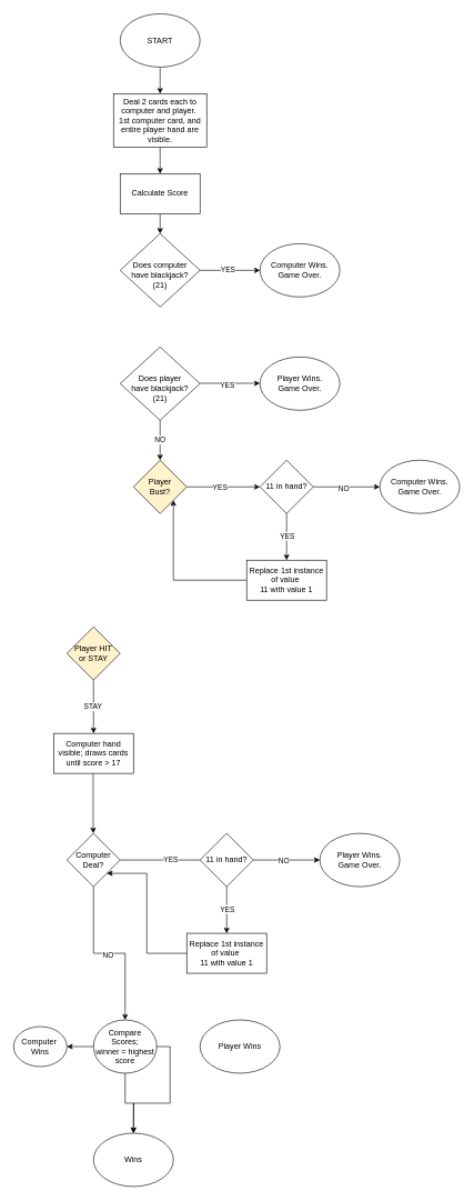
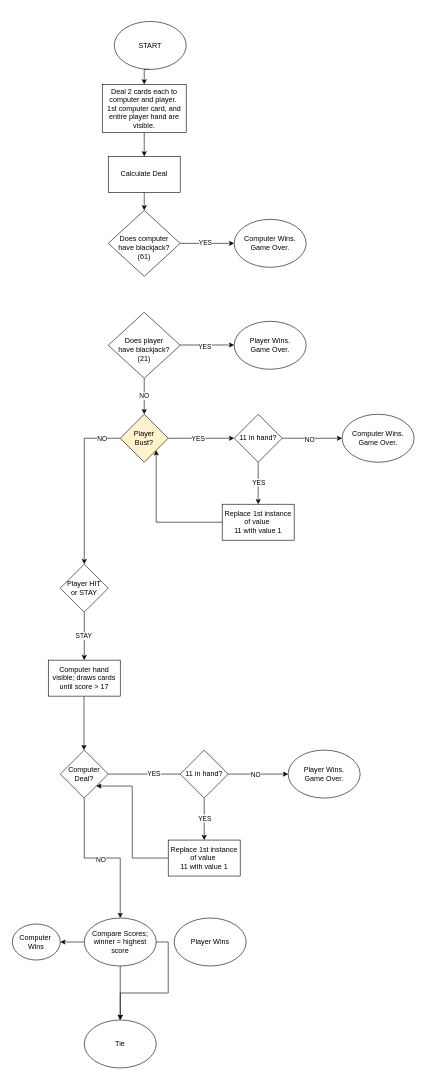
- <mxCell id="3" value="START" style="ellipse;whiteSpace=wrap;html=1;" parent="1" vertex="1"><mxGeometry x="180" y="20" width="120" height="80" as="geometry" /></mxCell>
+ <mxCell id="3" value="START" style="ellipse;whiteSpace=wrap;html=1;" parent="1" vertex="1"><mxGeometry x="190" y="35" width="120" height="80" as="geometry" /></mxCell>
- <mxCell id="7" value="Calculate Score" style="rounded=0;whiteSpace=wrap;html=1;" parent="1" vertex="1"><mxGeometry x="180" y="260" width="120" height="60" as="geometry" /></mxCell>
+ <mxCell id="7" value="Calculate Deal" style="rounded=0;whiteSpace=wrap;html=1;" parent="1" vertex="1"><mxGeometry x="180" y="260" width="120" height="60" as="geometry" /></mxCell>
- <mxCell id="10" value="&lt;div&gt;&lt;span style=&quot;background-color: initial;&quot;&gt;&lt;br&gt;&lt;/span&gt;&lt;/div&gt;&lt;div&gt;&lt;span style=&quot;background-color: initial;&quot;&gt;Does computer&lt;/span&gt;&lt;/div&gt;&lt;div&gt;&lt;span style=&quot;background-color: initial;&quot;&gt;have blackjack?&lt;/span&gt;&lt;/div&gt;&lt;div&gt;(21)&lt;/div&gt;" style="rhombus;whiteSpace=wrap;html=1;" parent="1" vertex="1"><mxGeometry x="180" y="350" width="120" height="110" as="geometry" /></mxCell>
+ <mxCell id="10" value="&lt;div&gt;&lt;span style=&quot;background-color: initial;&quot;&gt;&lt;br&gt;&lt;/span&gt;&lt;/div&gt;&lt;div&gt;&lt;span style=&quot;background-color: initial;&quot;&gt;Does computer&lt;/span&gt;&lt;/div&gt;&lt;div&gt;&lt;span style=&quot;background-color: initial;&quot;&gt;have blackjack?&lt;/span&gt;&lt;/div&gt;&lt;div&gt;(61)&lt;/div&gt;" style="rhombus;whiteSpace=wrap;html=1;" parent="1" vertex="1"><mxGeometry x="180" y="350" width="120" height="110" as="geometry" /></mxCell>
+ <mxCell id="20" style="edgeStyle=orthogonalEdgeStyle;rounded=0;orthogonalLoop=1;jettySize=auto;html=1;exitX=0;exitY=0.5;exitDx=0;exitDy=0;" parent="1" source="22" target="33" edge="1"><mxGeometry relative="1" as="geometry"><mxPoint x="150" y="940" as="targetPoint" /></mxGeometry></mxCell>
+ <mxCell id="21" value="NO" style="edgeLabel;html=1;align=center;verticalAlign=middle;resizable=0;points=[];" parent="20" vertex="1" connectable="0"><mxGeometry x="-0.803" y="2" relative="1" as="geometry"><mxPoint x="-4" y="-2" as="offset" /></mxGeometry></mxCell>
- <mxCell id="33" value="Player HIT&lt;div&gt;or STAY&lt;/div&gt;" style="rhombus;whiteSpace=wrap;html=1;fillColor=#fff2cc;" parent="1" vertex="1"><mxGeometry x="100" y="940" width="80" height="80" as="geometry" /></mxCell>
+ <mxCell id="33" value="Player HIT&lt;div&gt;or STAY&lt;/div&gt;" style="rhombus;whiteSpace=wrap;html=1;" parent="1" vertex="1"><mxGeometry x="100" y="940" width="80" height="80" as="geometry" /></mxCell>
- <mxCell id="52" value="Compare Scores;&lt;div&gt;winner = highest score&lt;/div&gt;" style="ellipse;whiteSpace=wrap;html=1;" parent="1" vertex="1"><mxGeometry x="140" y="1530" width="95" height="80" as="geometry" /></mxCell>
+ <mxCell id="52" value="Compare Scores;&lt;div&gt;winner = highest score&lt;/div&gt;" style="ellipse;whiteSpace=wrap;html=1;" parent="1" vertex="1"><mxGeometry x="140" y="1530" width="120" height="80" as="geometry" /></mxCell>
- <mxCell id="53" value="Player Wins" style="ellipse;whiteSpace=wrap;html=1;" parent="1" vertex="1"><mxGeometry x="300" y="1530" width="120" height="80" as="geometry" /></mxCell>
+ <mxCell id="53" value="Player Wins" style="ellipse;whiteSpace=wrap;html=1;" parent="1" vertex="1"><mxGeometry x="290" y="1530" width="120" height="80" as="geometry" /></mxCell>
- <mxCell id="55" value="Wins" style="ellipse;whiteSpace=wrap;html=1;" parent="1" vertex="1"><mxGeometry x="140" y="1700" width="120" height="80" as="geometry" /></mxCell>
+ <mxCell id="55" value="Tie" style="ellipse;whiteSpace=wrap;html=1;" parent="1" vertex="1"><mxGeometry x="140" y="1700" width="120" height="80" as="geometry" /></mxCell>
